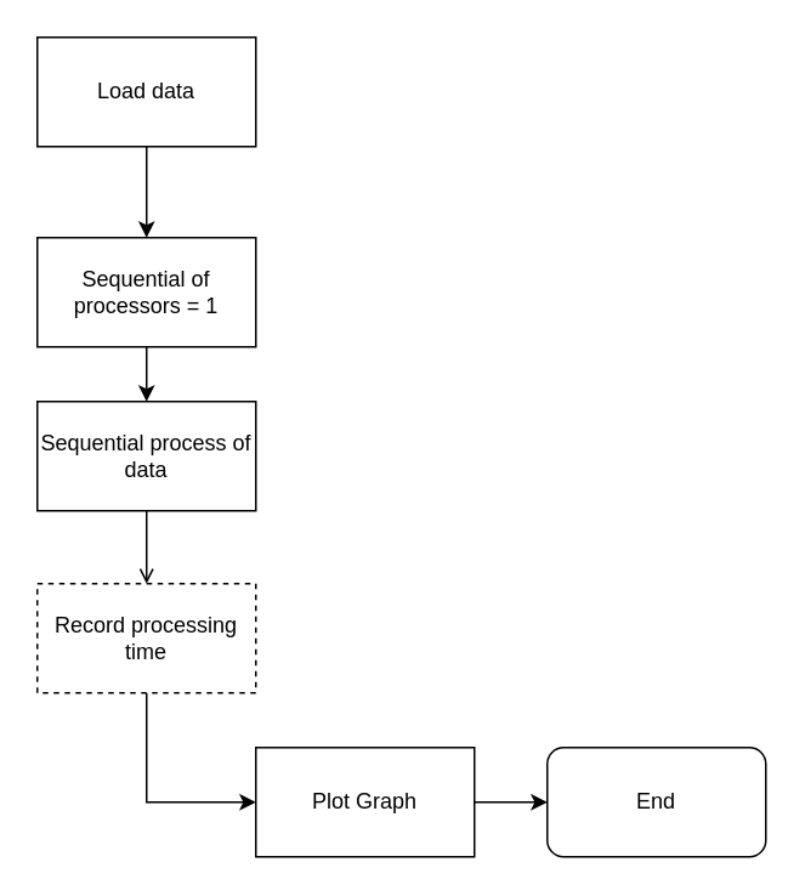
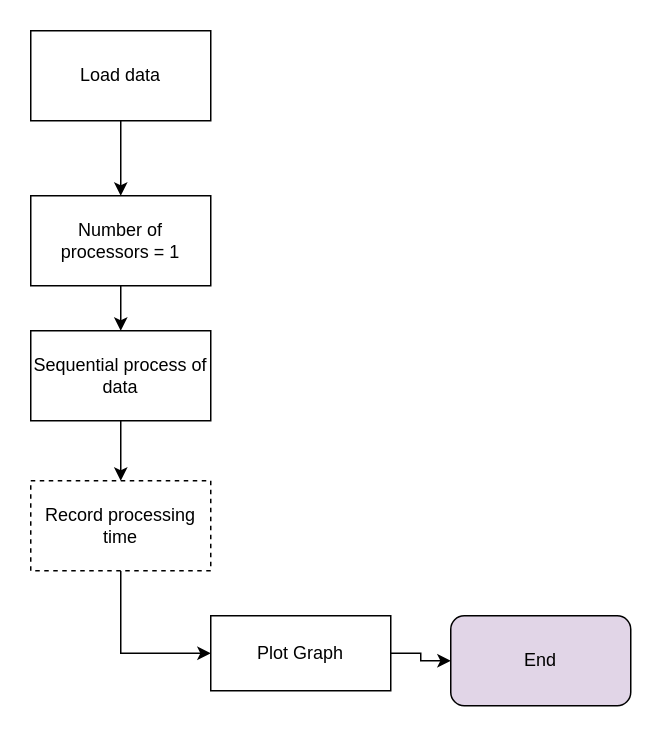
- <mxCell id="5" value="Sequential of processors = 1" style="rounded=0;whiteSpace=wrap;html=1;" vertex="1" parent="1"><mxGeometry x="20" y="130" width="120" height="60" as="geometry" /></mxCell>
+ <mxCell id="5" value="Number of processors = 1" style="rounded=0;whiteSpace=wrap;html=1;" vertex="1" parent="1"><mxGeometry x="20" y="130" width="120" height="60" as="geometry" /></mxCell>
- <mxCell id="8" style="edgeStyle=orthogonalEdgeStyle;rounded=0;orthogonalLoop=1;jettySize=auto;html=1;exitX=0.5;exitY=1;exitDx=0;exitDy=0;entryX=0.5;entryY=0;entryDx=0;entryDy=0;endArrow=open;" edge="1" parent="1" source="9" target="7"><mxGeometry relative="1" as="geometry" /></mxCell>
+ <mxCell id="8" style="edgeStyle=orthogonalEdgeStyle;rounded=0;orthogonalLoop=1;jettySize=auto;html=1;exitX=0.5;exitY=1;exitDx=0;exitDy=0;entryX=0.5;entryY=0;entryDx=0;entryDy=0;" edge="1" parent="1" source="9" target="7"><mxGeometry relative="1" as="geometry" /></mxCell>
- <mxCell id="11" value="Plot Graph" style="rounded=0;whiteSpace=wrap;html=1;" vertex="1" parent="1"><mxGeometry x="140" y="410" width="120" height="60" as="geometry" /></mxCell>
+ <mxCell id="11" value="Plot Graph" style="rounded=0;whiteSpace=wrap;html=1;" vertex="1" parent="1"><mxGeometry x="140" y="410" width="120" height="50" as="geometry" /></mxCell>
- <mxCell id="12" value="End" style="rounded=1;whiteSpace=wrap;html=1;" vertex="1" parent="1"><mxGeometry x="300" y="410" width="120" height="60" as="geometry" /></mxCell>
+ <mxCell id="12" value="End" style="rounded=1;whiteSpace=wrap;html=1;fillColor=#e1d5e7;" vertex="1" parent="1"><mxGeometry x="300" y="410" width="120" height="60" as="geometry" /></mxCell>
